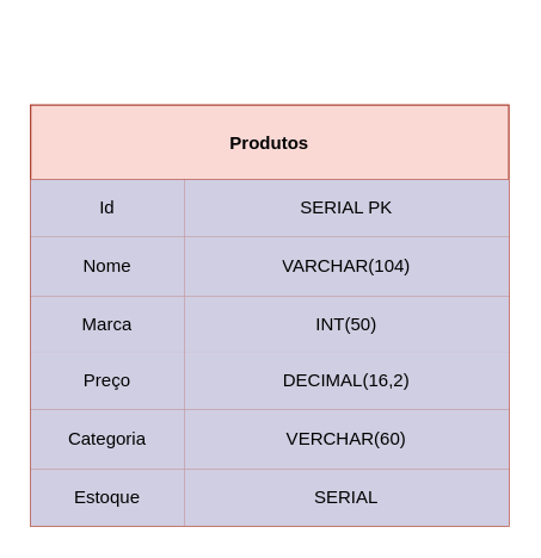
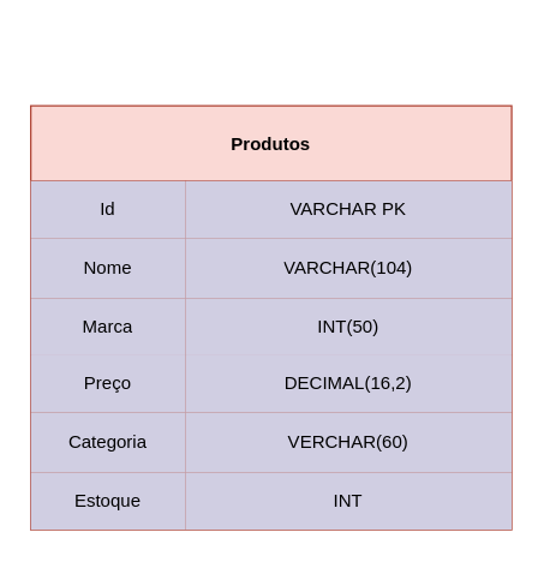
- <mxCell id="6" value="SERIAL PK" style="shape=partialRectangle;html=1;whiteSpace=wrap;connectable=0;strokeColor=#56517e;overflow=hidden;fillColor=#d0cee2;top=0;left=0;bottom=0;right=0;pointerEvents=1;" vertex="1" parent="4"><mxGeometry x="103" width="217" height="38" as="geometry"><mxRectangle width="217" height="38" as="alternateBounds" /></mxGeometry></mxCell>
+ <mxCell id="6" value="VARCHAR PK" style="shape=partialRectangle;html=1;whiteSpace=wrap;connectable=0;strokeColor=#56517e;overflow=hidden;fillColor=#d0cee2;top=0;left=0;bottom=0;right=0;pointerEvents=1;" vertex="1" parent="4"><mxGeometry x="103" width="217" height="38" as="geometry"><mxRectangle width="217" height="38" as="alternateBounds" /></mxGeometry></mxCell>
- <mxCell id="21" value="SERIAL" style="shape=partialRectangle;html=1;whiteSpace=wrap;connectable=0;strokeColor=#56517e;overflow=hidden;fillColor=#d0cee2;top=0;left=0;bottom=0;right=0;pointerEvents=1;" vertex="1" parent="19"><mxGeometry x="103" width="217" height="38" as="geometry"><mxRectangle width="217" height="38" as="alternateBounds" /></mxGeometry></mxCell>
+ <mxCell id="21" value="INT" style="shape=partialRectangle;html=1;whiteSpace=wrap;connectable=0;strokeColor=#56517e;overflow=hidden;fillColor=#d0cee2;top=0;left=0;bottom=0;right=0;pointerEvents=1;" vertex="1" parent="19"><mxGeometry x="103" width="217" height="38" as="geometry"><mxRectangle width="217" height="38" as="alternateBounds" /></mxGeometry></mxCell>
